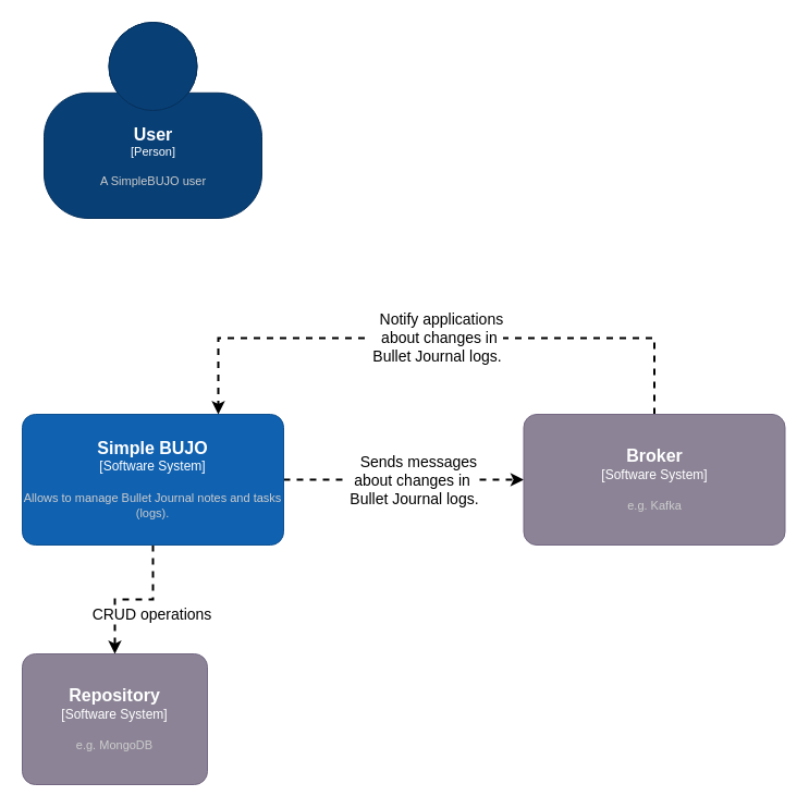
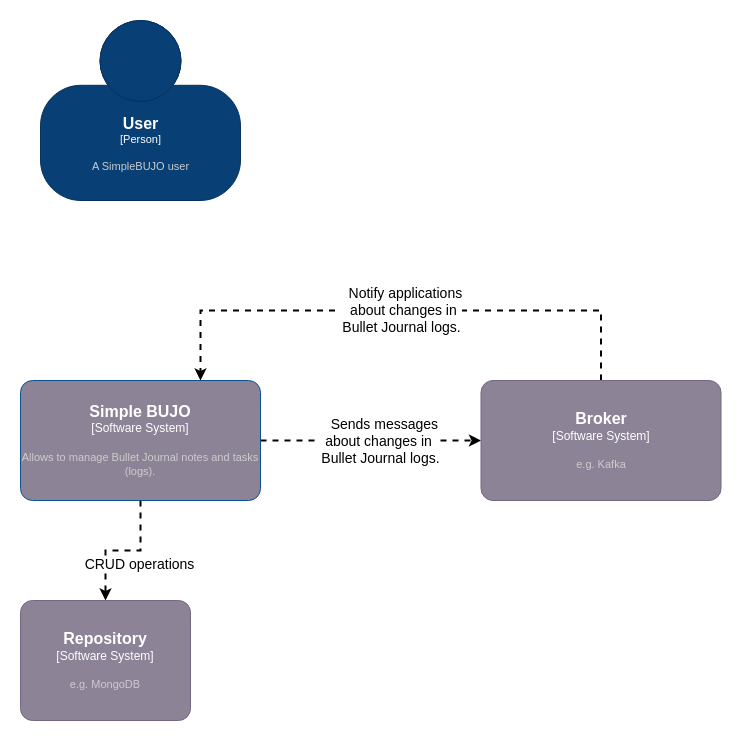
- <mxCell id="7" value="&lt;font style=&quot;font-size: 16px&quot;&gt;&lt;b&gt;Simple BUJO&lt;/b&gt;&lt;/font&gt;&lt;div&gt;[Software System]&lt;/div&gt;&lt;br&gt;&lt;div&gt;&lt;font style=&quot;font-size: 11px&quot;&gt;&lt;font color=&quot;#cccccc&quot;&gt;Allows to manage Bullet Journal notes and tasks (logs).&lt;/font&gt;&lt;/div&gt;" style="rounded=1;whiteSpace=wrap;html=1;labelBackgroundColor=none;fillColor=#1061B0;fontColor=#ffffff;align=center;arcSize=10;strokeColor=#0D5091;metaEdit=1;resizable=0;points=[[0.25,0,0],[0.5,0,0],[0.75,0,0],[1,0.25,0],[1,0.5,0],[1,0.75,0],[0.75,1,0],[0.5,1,0],[0.25,1,0],[0,0.75,0],[0,0.5,0],[0,0.25,0]];" vertex="1" parent="1"><mxGeometry x="20" y="380" width="240" height="120" as="geometry" /></mxCell>
+ <mxCell id="7" value="&lt;font style=&quot;font-size: 16px&quot;&gt;&lt;b&gt;Simple BUJO&lt;/b&gt;&lt;/font&gt;&lt;div&gt;[Software System]&lt;/div&gt;&lt;br&gt;&lt;div&gt;&lt;font style=&quot;font-size: 11px&quot;&gt;&lt;font color=&quot;#cccccc&quot;&gt;Allows to manage Bullet Journal notes and tasks (logs).&lt;/font&gt;&lt;/div&gt;" style="rounded=1;whiteSpace=wrap;html=1;labelBackgroundColor=none;fillColor=#8c8496;fontColor=#ffffff;align=center;arcSize=10;strokeColor=#0D5091;metaEdit=1;resizable=0;points=[[0.25,0,0],[0.5,0,0],[0.75,0,0],[1,0.25,0],[1,0.5,0],[1,0.75,0],[0.75,1,0],[0.5,1,0],[0.25,1,0],[0,0.75,0],[0,0.5,0],[0,0.25,0]];" vertex="1" parent="1"><mxGeometry x="20" y="380" width="240" height="120" as="geometry" /></mxCell>
